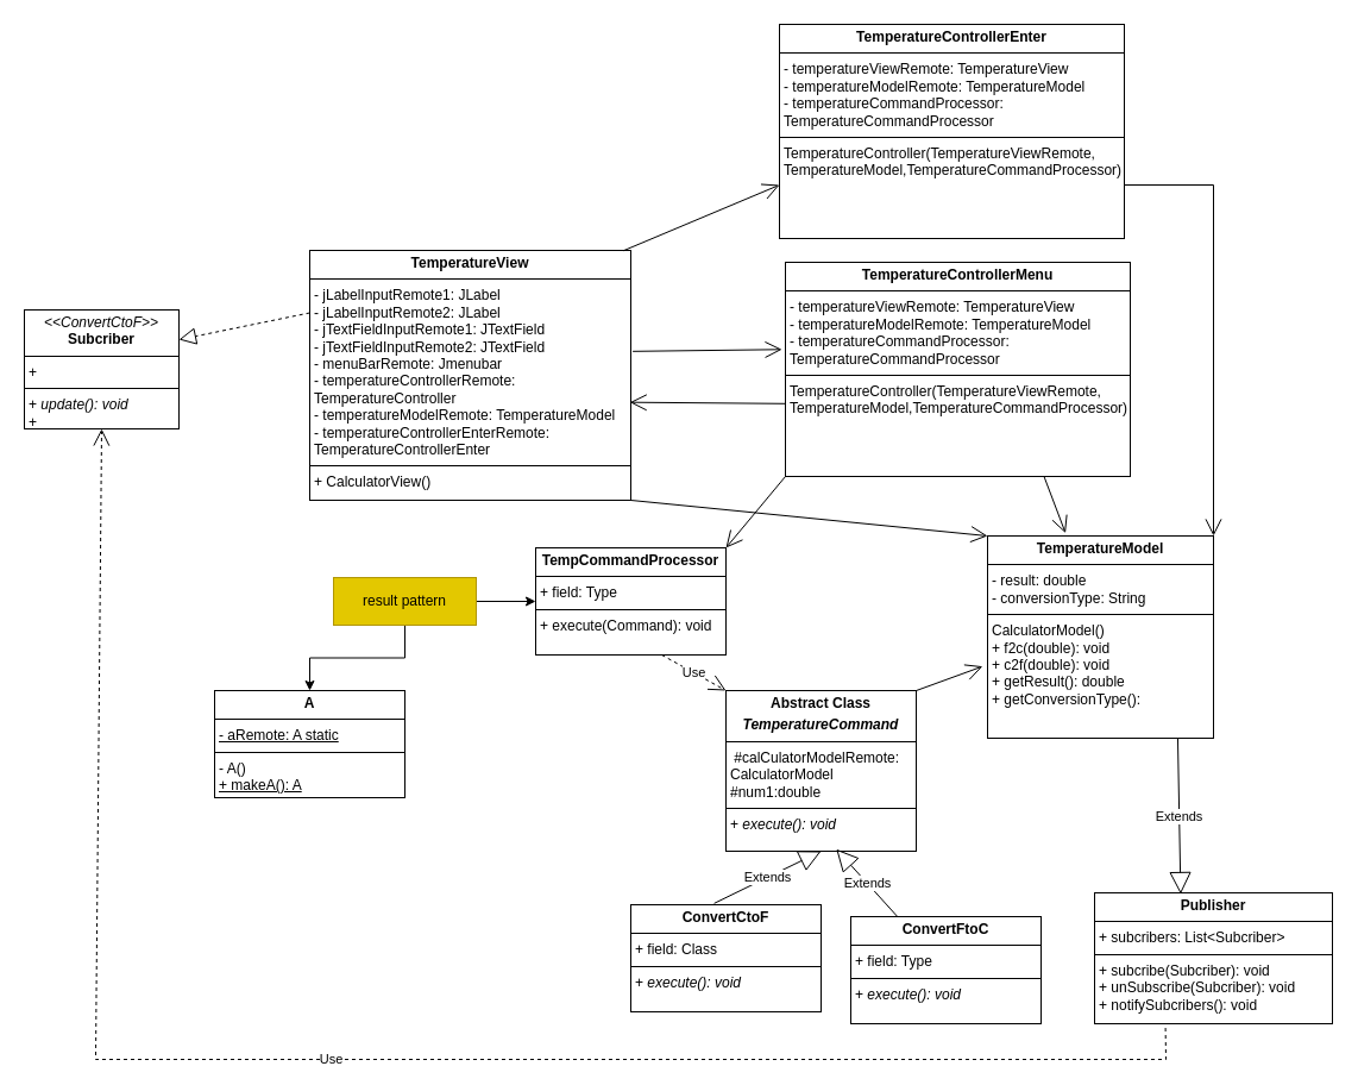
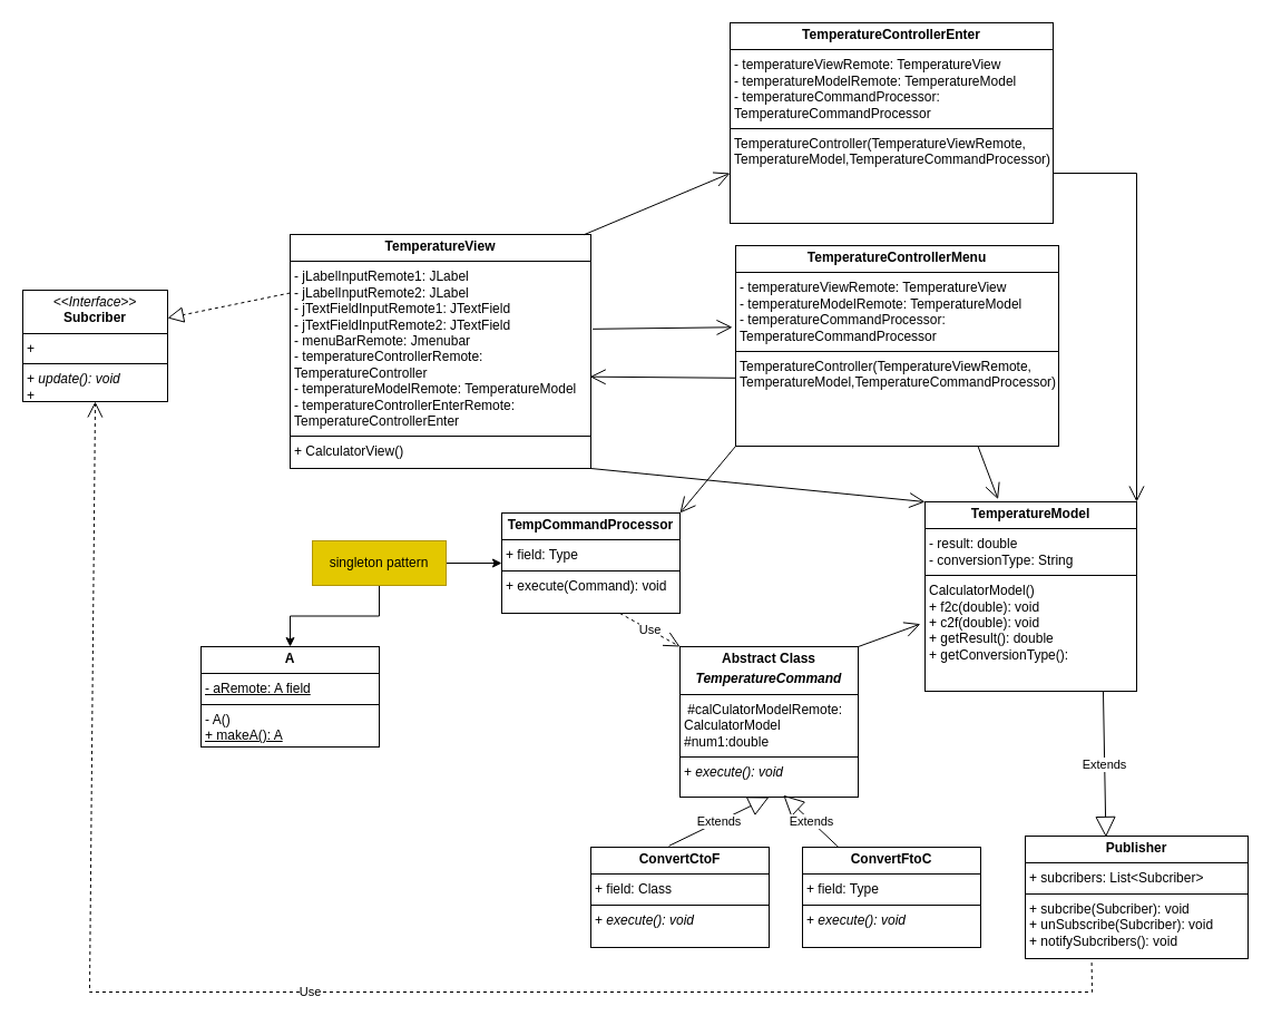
- <mxCell id="27" value="&lt;p style=&quot;margin:0px;margin-top:4px;text-align:center;&quot;&gt;&lt;i&gt;&amp;lt;&amp;lt;ConvertCtoF&amp;gt;&amp;gt;&lt;/i&gt;&lt;br&gt;&lt;b&gt;Subcriber&lt;/b&gt;&lt;/p&gt;&lt;hr size=&quot;1&quot; style=&quot;border-style:solid;&quot;&gt;&lt;p style=&quot;margin:0px;margin-left:4px;&quot;&gt;+&amp;nbsp;&amp;nbsp;&lt;/p&gt;&lt;hr size=&quot;1&quot; style=&quot;border-style:solid;&quot;&gt;&lt;p style=&quot;margin:0px;margin-left:4px;&quot;&gt;+&lt;i&gt; update(): void&lt;/i&gt;&lt;br&gt;+&lt;/p&gt;" style="verticalAlign=top;align=left;overflow=fill;html=1;whiteSpace=wrap;" vertex="1" parent="1"><mxGeometry x="20" y="260" width="130" height="100" as="geometry" /></mxCell>
+ <mxCell id="27" value="&lt;p style=&quot;margin:0px;margin-top:4px;text-align:center;&quot;&gt;&lt;i&gt;&amp;lt;&amp;lt;Interface&amp;gt;&amp;gt;&lt;/i&gt;&lt;br&gt;&lt;b&gt;Subcriber&lt;/b&gt;&lt;/p&gt;&lt;hr size=&quot;1&quot; style=&quot;border-style:solid;&quot;&gt;&lt;p style=&quot;margin:0px;margin-left:4px;&quot;&gt;+&amp;nbsp;&amp;nbsp;&lt;/p&gt;&lt;hr size=&quot;1&quot; style=&quot;border-style:solid;&quot;&gt;&lt;p style=&quot;margin:0px;margin-left:4px;&quot;&gt;+&lt;i&gt; update(): void&lt;/i&gt;&lt;br&gt;+&lt;/p&gt;" style="verticalAlign=top;align=left;overflow=fill;html=1;whiteSpace=wrap;" vertex="1" parent="1"><mxGeometry x="20" y="260" width="130" height="100" as="geometry" /></mxCell>
- <mxCell id="15" value="result pattern" style="whiteSpace=wrap;html=1;fillColor=#e3c800;fontColor=#000000;strokeColor=#B09500;" parent="1" vertex="1"><mxGeometry x="280" y="485" width="120" height="40" as="geometry" /></mxCell>
+ <mxCell id="15" value="singleton pattern" style="whiteSpace=wrap;html=1;fillColor=#e3c800;fontColor=#000000;strokeColor=#B09500;" parent="1" vertex="1"><mxGeometry x="280" y="485" width="120" height="40" as="geometry" /></mxCell>
- <mxCell id="16" value="&lt;p style=&quot;margin:0px;margin-top:4px;text-align:center;&quot;&gt;&lt;b&gt;A&lt;/b&gt;&lt;/p&gt;&lt;hr size=&quot;1&quot; style=&quot;border-style:solid;&quot;&gt;&lt;p style=&quot;margin:0px;margin-left:4px;&quot;&gt;&lt;u&gt;- aRemote: A static&lt;/u&gt;&lt;/p&gt;&lt;hr size=&quot;1&quot; style=&quot;border-style:solid;&quot;&gt;&lt;p style=&quot;margin:0px;margin-left:4px;&quot;&gt;- A()&lt;/p&gt;&lt;p style=&quot;margin:0px;margin-left:4px;&quot;&gt;&lt;u&gt;+ makeA(): A&lt;/u&gt;&lt;/p&gt;" style="verticalAlign=top;align=left;overflow=fill;html=1;whiteSpace=wrap;" parent="1" vertex="1"><mxGeometry x="180" y="580" width="160" height="90" as="geometry" /></mxCell>
+ <mxCell id="16" value="&lt;p style=&quot;margin:0px;margin-top:4px;text-align:center;&quot;&gt;&lt;b&gt;A&lt;/b&gt;&lt;/p&gt;&lt;hr size=&quot;1&quot; style=&quot;border-style:solid;&quot;&gt;&lt;p style=&quot;margin:0px;margin-left:4px;&quot;&gt;&lt;u&gt;- aRemote: A field&lt;/u&gt;&lt;/p&gt;&lt;hr size=&quot;1&quot; style=&quot;border-style:solid;&quot;&gt;&lt;p style=&quot;margin:0px;margin-left:4px;&quot;&gt;- A()&lt;/p&gt;&lt;p style=&quot;margin:0px;margin-left:4px;&quot;&gt;&lt;u&gt;+ makeA(): A&lt;/u&gt;&lt;/p&gt;" style="verticalAlign=top;align=left;overflow=fill;html=1;whiteSpace=wrap;" parent="1" vertex="1"><mxGeometry x="180" y="580" width="160" height="90" as="geometry" /></mxCell>
- <mxCell id="11" value="&lt;p style=&quot;margin:0px;margin-top:4px;text-align:center;&quot;&gt;&lt;b&gt;ConvertFtoC&lt;/b&gt;&lt;/p&gt;&lt;hr size=&quot;1&quot; style=&quot;border-style:solid;&quot;&gt;&lt;p style=&quot;margin:0px;margin-left:4px;&quot;&gt;+ field: Type&lt;/p&gt;&lt;hr size=&quot;1&quot; style=&quot;border-style:solid;&quot;&gt;&lt;p style=&quot;margin:0px;margin-left:4px;&quot;&gt;+&amp;nbsp;&lt;i&gt;execute(): void&lt;/i&gt;&lt;br&gt;&lt;/p&gt;" style="verticalAlign=top;align=left;overflow=fill;html=1;whiteSpace=wrap;" parent="1" vertex="1"><mxGeometry x="715" y="770" width="160" height="90" as="geometry" /></mxCell>
+ <mxCell id="11" value="&lt;p style=&quot;margin:0px;margin-top:4px;text-align:center;&quot;&gt;&lt;b&gt;ConvertFtoC&lt;/b&gt;&lt;/p&gt;&lt;hr size=&quot;1&quot; style=&quot;border-style:solid;&quot;&gt;&lt;p style=&quot;margin:0px;margin-left:4px;&quot;&gt;+ field: Type&lt;/p&gt;&lt;hr size=&quot;1&quot; style=&quot;border-style:solid;&quot;&gt;&lt;p style=&quot;margin:0px;margin-left:4px;&quot;&gt;+&amp;nbsp;&lt;i&gt;execute(): void&lt;/i&gt;&lt;br&gt;&lt;/p&gt;" style="verticalAlign=top;align=left;overflow=fill;html=1;whiteSpace=wrap;" parent="1" vertex="1"><mxGeometry x="720" y="760" width="160" height="90" as="geometry" /></mxCell>
